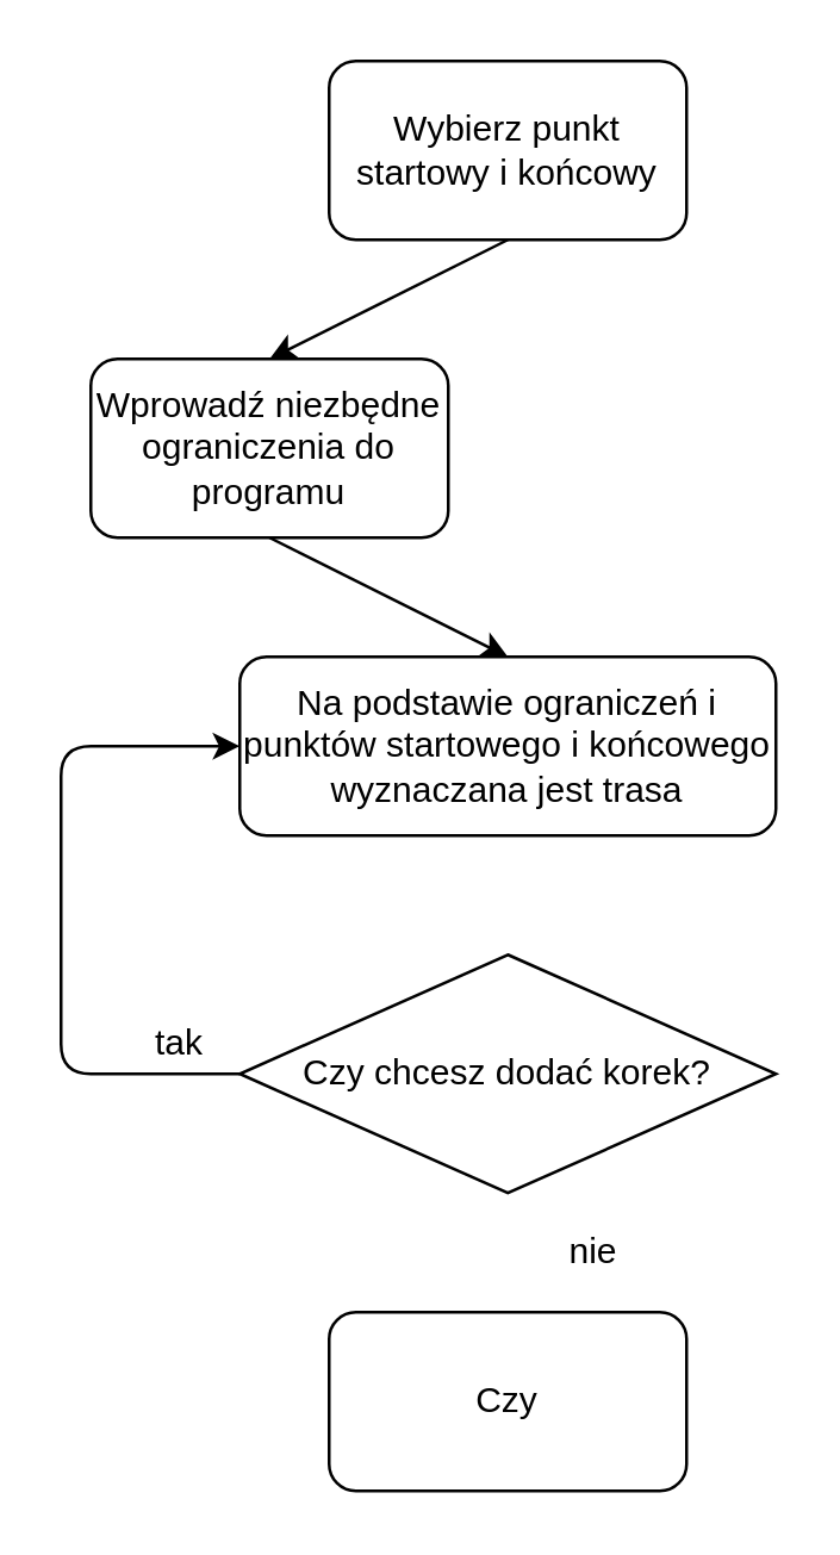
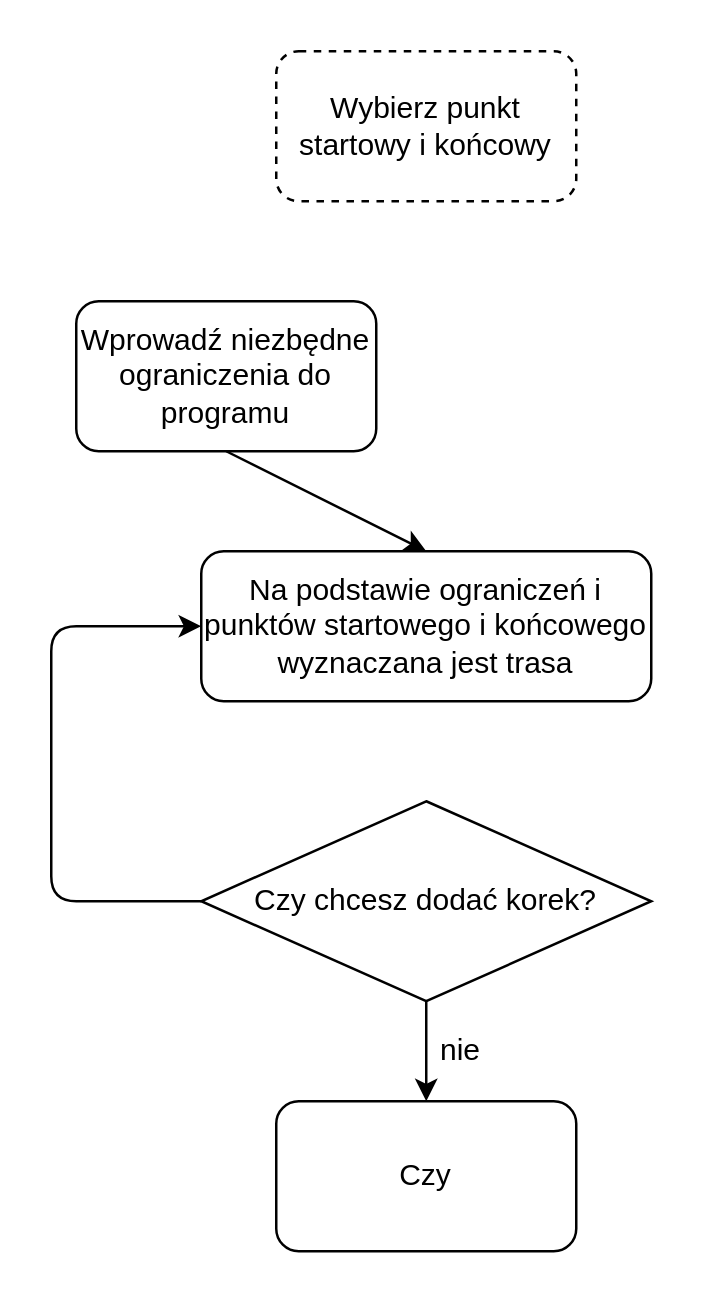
- <mxCell id="2" value="Wybierz punkt startowy i końcowy" style="rounded=1;whiteSpace=wrap;html=1;" parent="1" vertex="1"><mxGeometry x="110" y="20" width="120" height="60" as="geometry" /></mxCell>
+ <mxCell id="2" value="Wybierz punkt startowy i końcowy" style="rounded=1;whiteSpace=wrap;html=1;dashed=1;" parent="1" vertex="1"><mxGeometry x="110" y="20" width="120" height="60" as="geometry" /></mxCell>
- <mxCell id="4" value="" style="endArrow=classic;html=1;exitX=0.5;exitY=1;exitDx=0;exitDy=0;entryX=0.5;entryY=0;entryDx=0;entryDy=0;" parent="1" source="2" target="3" edge="1"><mxGeometry width="50" height="50" relative="1" as="geometry"><mxPoint x="160" y="210" as="sourcePoint" /><mxPoint x="210" y="160" as="targetPoint" /></mxGeometry></mxCell>
- <mxCell id="9" value="tak" style="text;html=1;strokeColor=none;fillColor=none;align=center;verticalAlign=middle;whiteSpace=wrap;rounded=0;" vertex="1" parent="1"><mxGeometry x="40" y="340" width="40" height="20" as="geometry" /></mxCell>
+ <mxCell id="11" value="" style="endArrow=classic;html=1;exitX=0.5;exitY=1;exitDx=0;exitDy=0;" edge="1" parent="1" source="7" target="12"><mxGeometry width="50" height="50" relative="1" as="geometry"><mxPoint x="160" y="310" as="sourcePoint" /><mxPoint x="190" y="430" as="targetPoint" /></mxGeometry></mxCell>
- <mxCell id="10" value="nie" style="text;html=1;strokeColor=none;fillColor=none;align=center;verticalAlign=middle;whiteSpace=wrap;rounded=0;" vertex="1" parent="1"><mxGeometry x="179" y="410" width="40" height="20" as="geometry" /></mxCell>
+ <mxCell id="10" value="nie" style="text;html=1;strokeColor=none;fillColor=none;align=center;verticalAlign=middle;whiteSpace=wrap;rounded=0;" vertex="1" parent="1"><mxGeometry x="164" y="410" width="40" height="20" as="geometry" /></mxCell>
